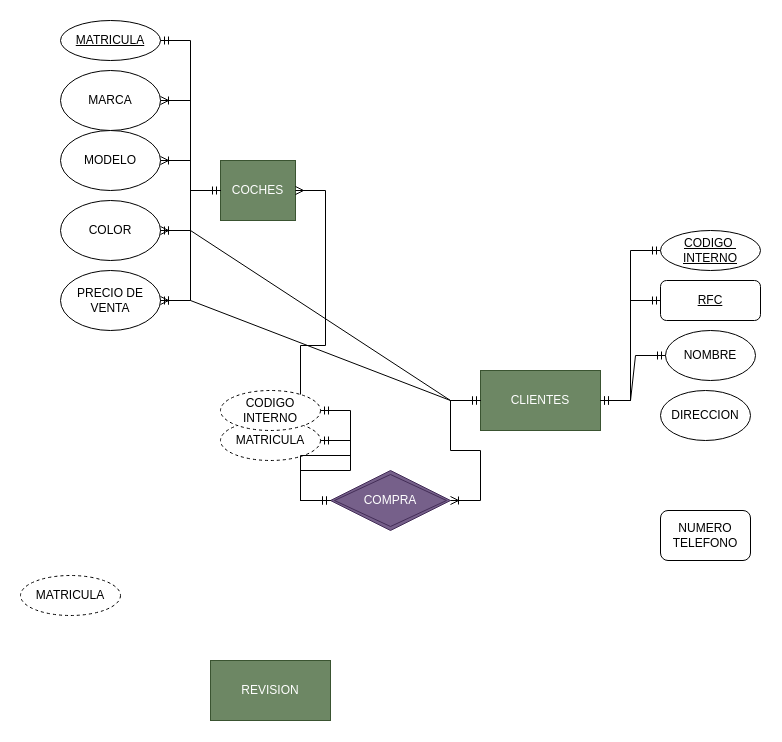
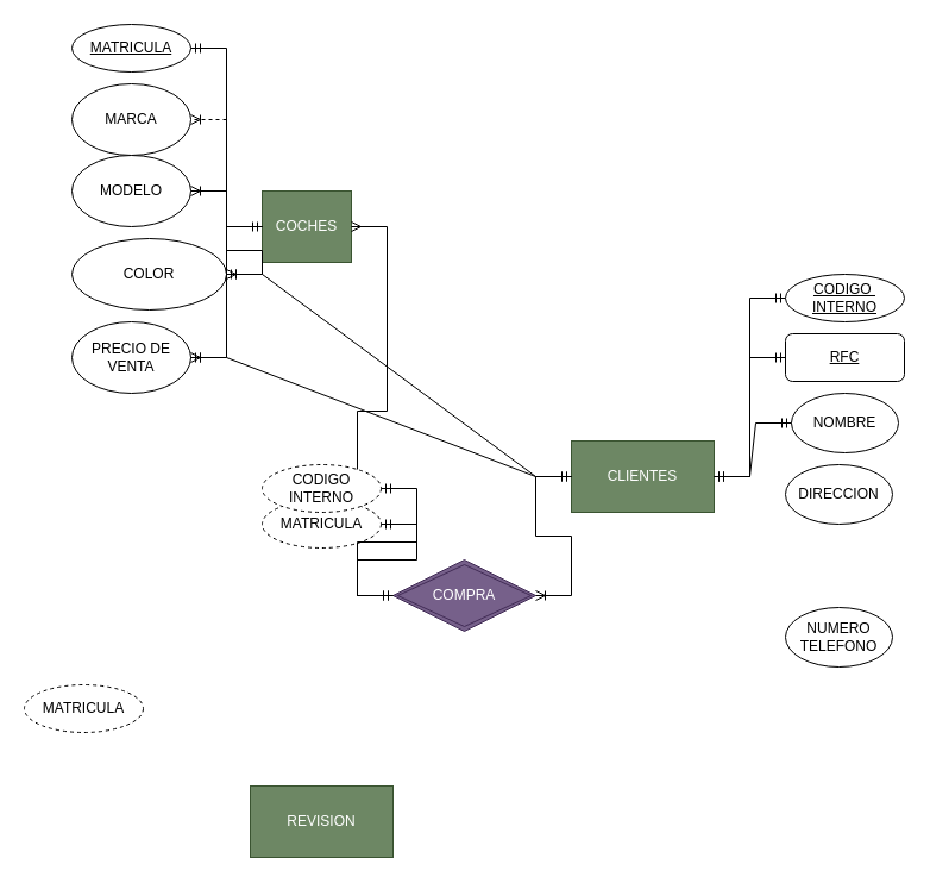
- <mxCell id="21" value="" style="edgeStyle=entityRelationEdgeStyle;fontSize=12;html=1;endArrow=ERoneToMany;rounded=0;" edge="1" parent="1" source="2" target="6"><mxGeometry width="100" height="100" relative="1" as="geometry"><mxPoint x="300" y="690" as="sourcePoint" /><mxPoint x="280" y="560" as="targetPoint" /></mxGeometry></mxCell>
+ <mxCell id="21" value="" style="edgeStyle=entityRelationEdgeStyle;fontSize=12;html=1;endArrow=ERoneToMany;rounded=0;dashed=1;" edge="1" parent="1" source="2" target="6"><mxGeometry width="100" height="100" relative="1" as="geometry"><mxPoint x="300" y="690" as="sourcePoint" /><mxPoint x="280" y="560" as="targetPoint" /></mxGeometry></mxCell>
- <mxCell id="8" value="COLOR" style="ellipse;whiteSpace=wrap;html=1;" vertex="1" parent="1"><mxGeometry x="60" y="200" width="100" height="60" as="geometry" /></mxCell>
+ <mxCell id="8" value="COLOR" style="ellipse;whiteSpace=wrap;html=1;" vertex="1" parent="1"><mxGeometry x="60" y="200" width="130" height="60" as="geometry" /></mxCell>
- <mxCell id="12" value="NUMERO TELEFONO" style="whiteSpace=wrap;html=1;rounded=1;" vertex="1" parent="1"><mxGeometry x="660" y="510" width="90" height="50" as="geometry" /></mxCell>
+ <mxCell id="12" value="NUMERO TELEFONO" style="ellipse;whiteSpace=wrap;html=1;" vertex="1" parent="1"><mxGeometry x="660" y="510" width="90" height="50" as="geometry" /></mxCell>
